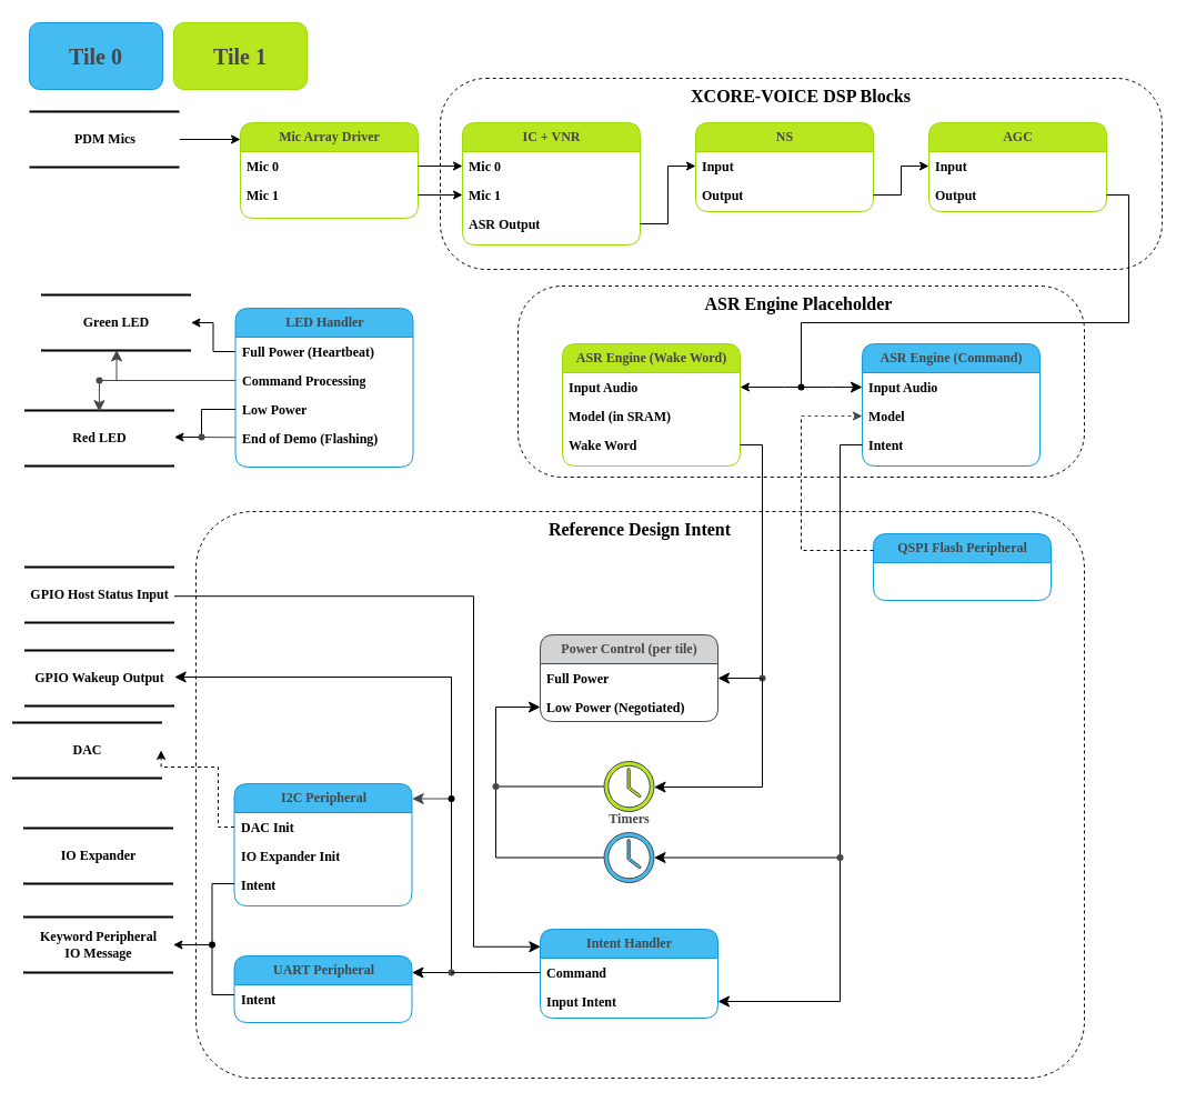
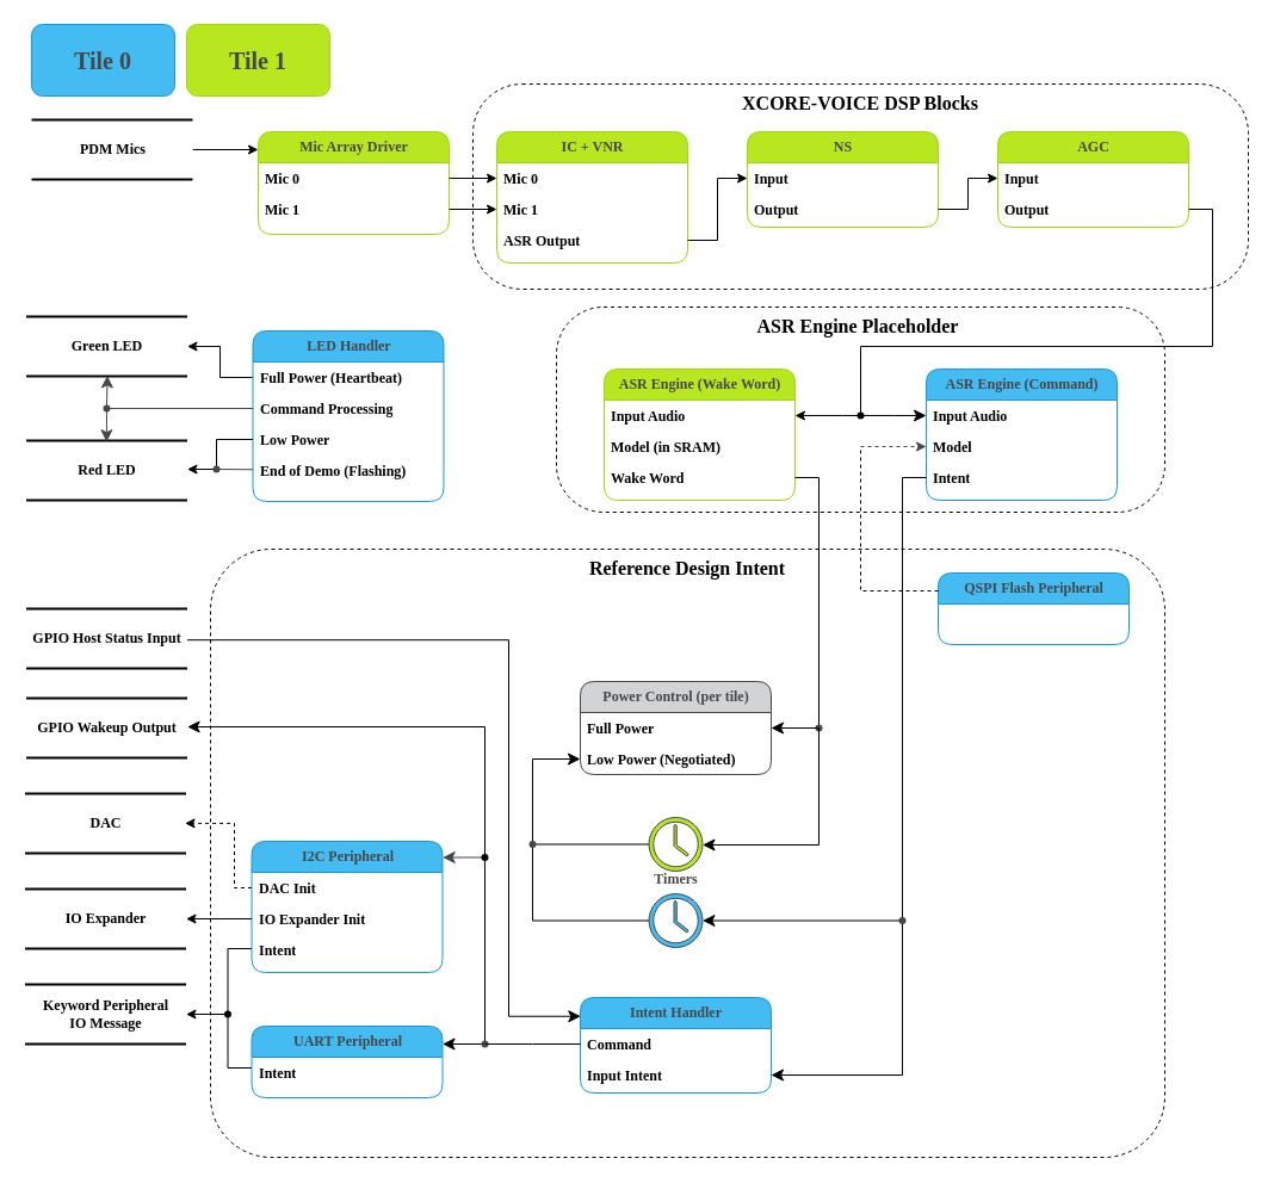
- <mxCell id="29" value="Green LED" style="html=1;rounded=0;shadow=0;comic=0;labelBackgroundColor=none;strokeWidth=2;fontFamily=Arial Nova Light;fontSize=12;align=center;shape=mxgraph.ios7ui.horLines;fontStyle=1" parent="1" vertex="1"><mxGeometry x="36.5" y="265" width="135" height="50" as="geometry" /></mxCell>
+ <mxCell id="29" value="Green LED" style="html=1;rounded=0;shadow=0;comic=0;labelBackgroundColor=none;strokeWidth=2;fontFamily=Arial Nova Light;fontSize=12;align=center;shape=mxgraph.ios7ui.horLines;fontStyle=1" parent="1" vertex="1"><mxGeometry x="21.5" y="265" width="135" height="50" as="geometry" /></mxCell>
- <mxCell id="33" value="DAC" style="html=1;rounded=0;shadow=0;comic=0;labelBackgroundColor=none;strokeWidth=2;fontFamily=Arial Nova Light;fontSize=12;align=center;shape=mxgraph.ios7ui.horLines;fontStyle=1" parent="1" vertex="1"><mxGeometry x="10.5" y="650" width="135" height="50" as="geometry" /></mxCell>
+ <mxCell id="33" value="DAC" style="html=1;rounded=0;shadow=0;comic=0;labelBackgroundColor=none;strokeWidth=2;fontFamily=Arial Nova Light;fontSize=12;align=center;shape=mxgraph.ios7ui.horLines;fontStyle=1" parent="1" vertex="1"><mxGeometry x="20.5" y="665" width="135" height="50" as="geometry" /></mxCell>
+ <mxCell id="45" style="edgeStyle=orthogonalEdgeStyle;rounded=0;orthogonalLoop=1;jettySize=auto;html=1;fontSize=16;fontFamily=Arial Nova Light;fontStyle=1" parent="1" source="37" target="42" edge="1"><mxGeometry relative="1" as="geometry" /></mxCell>
